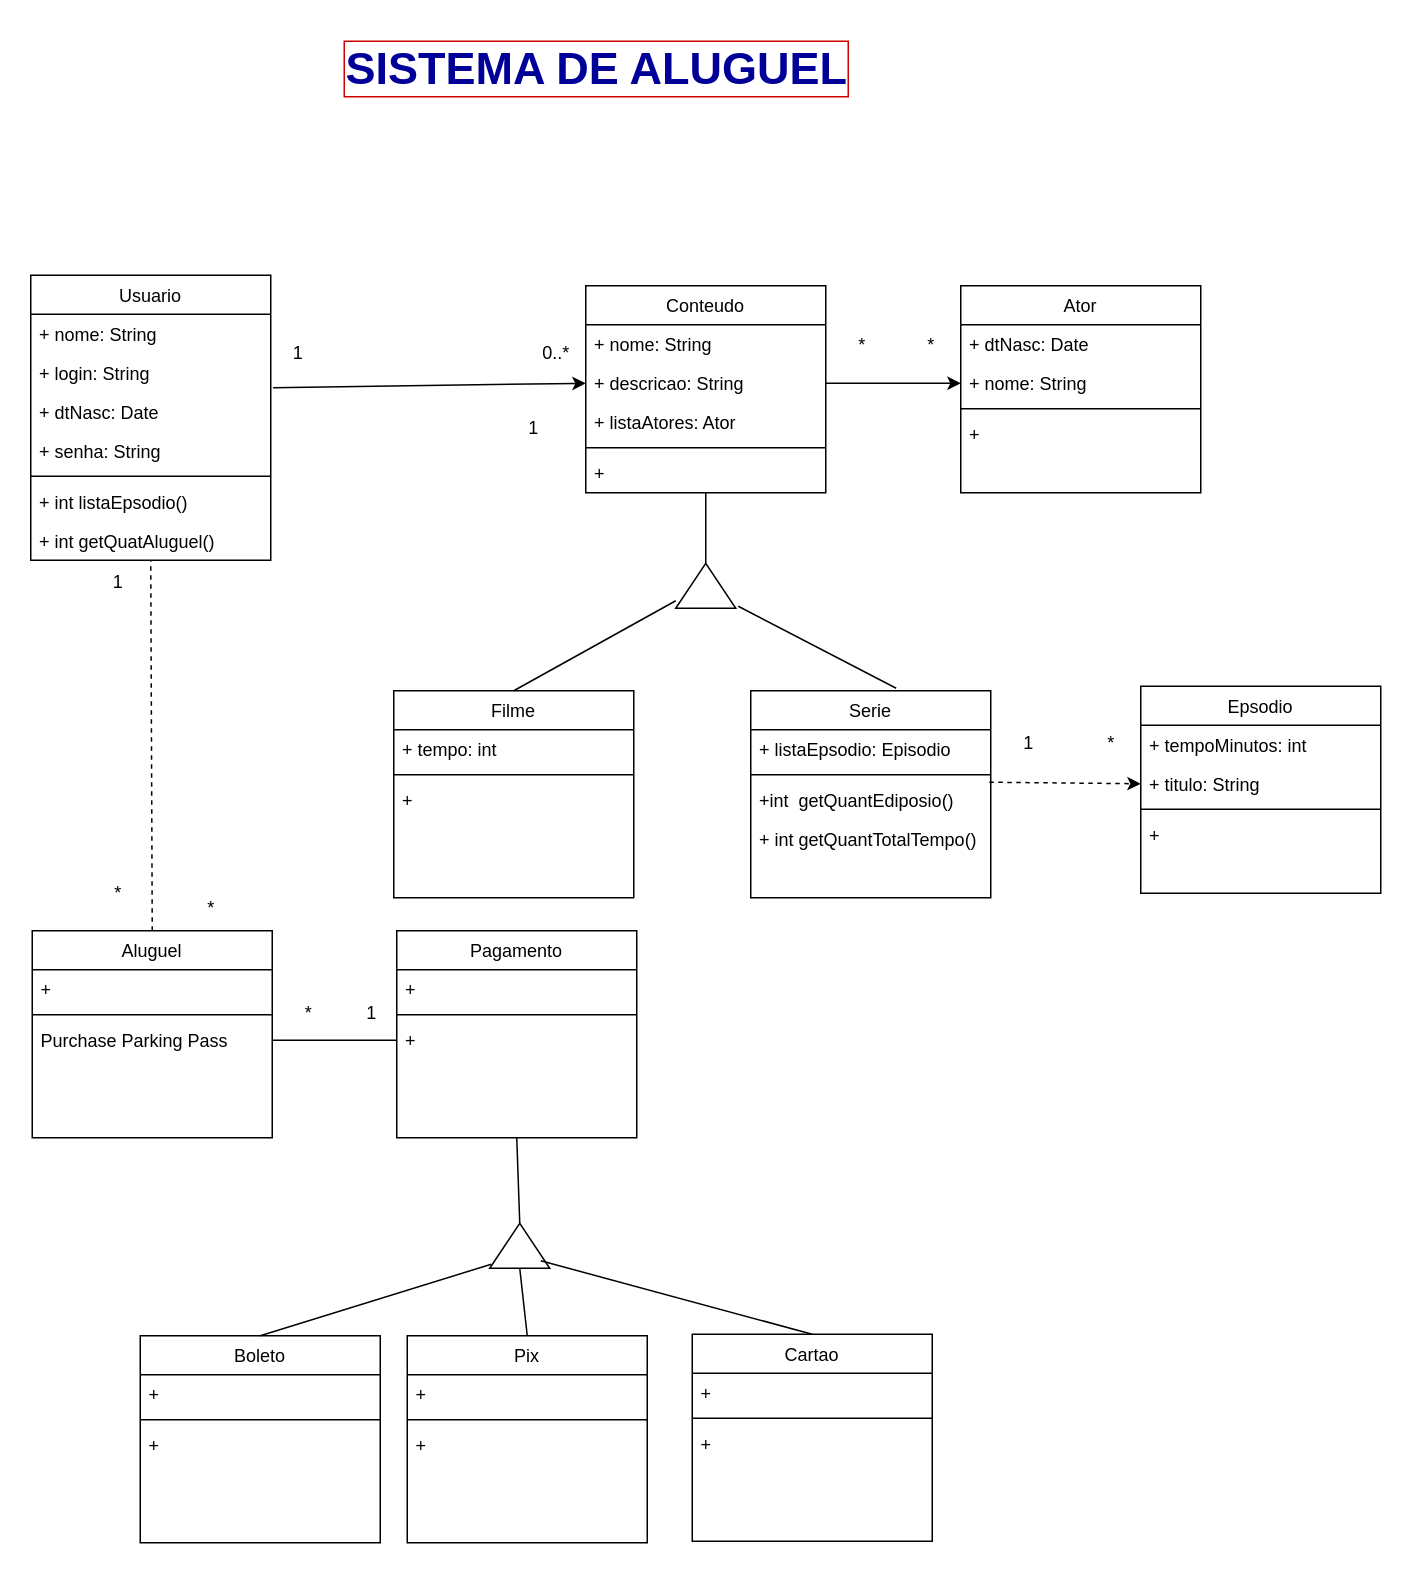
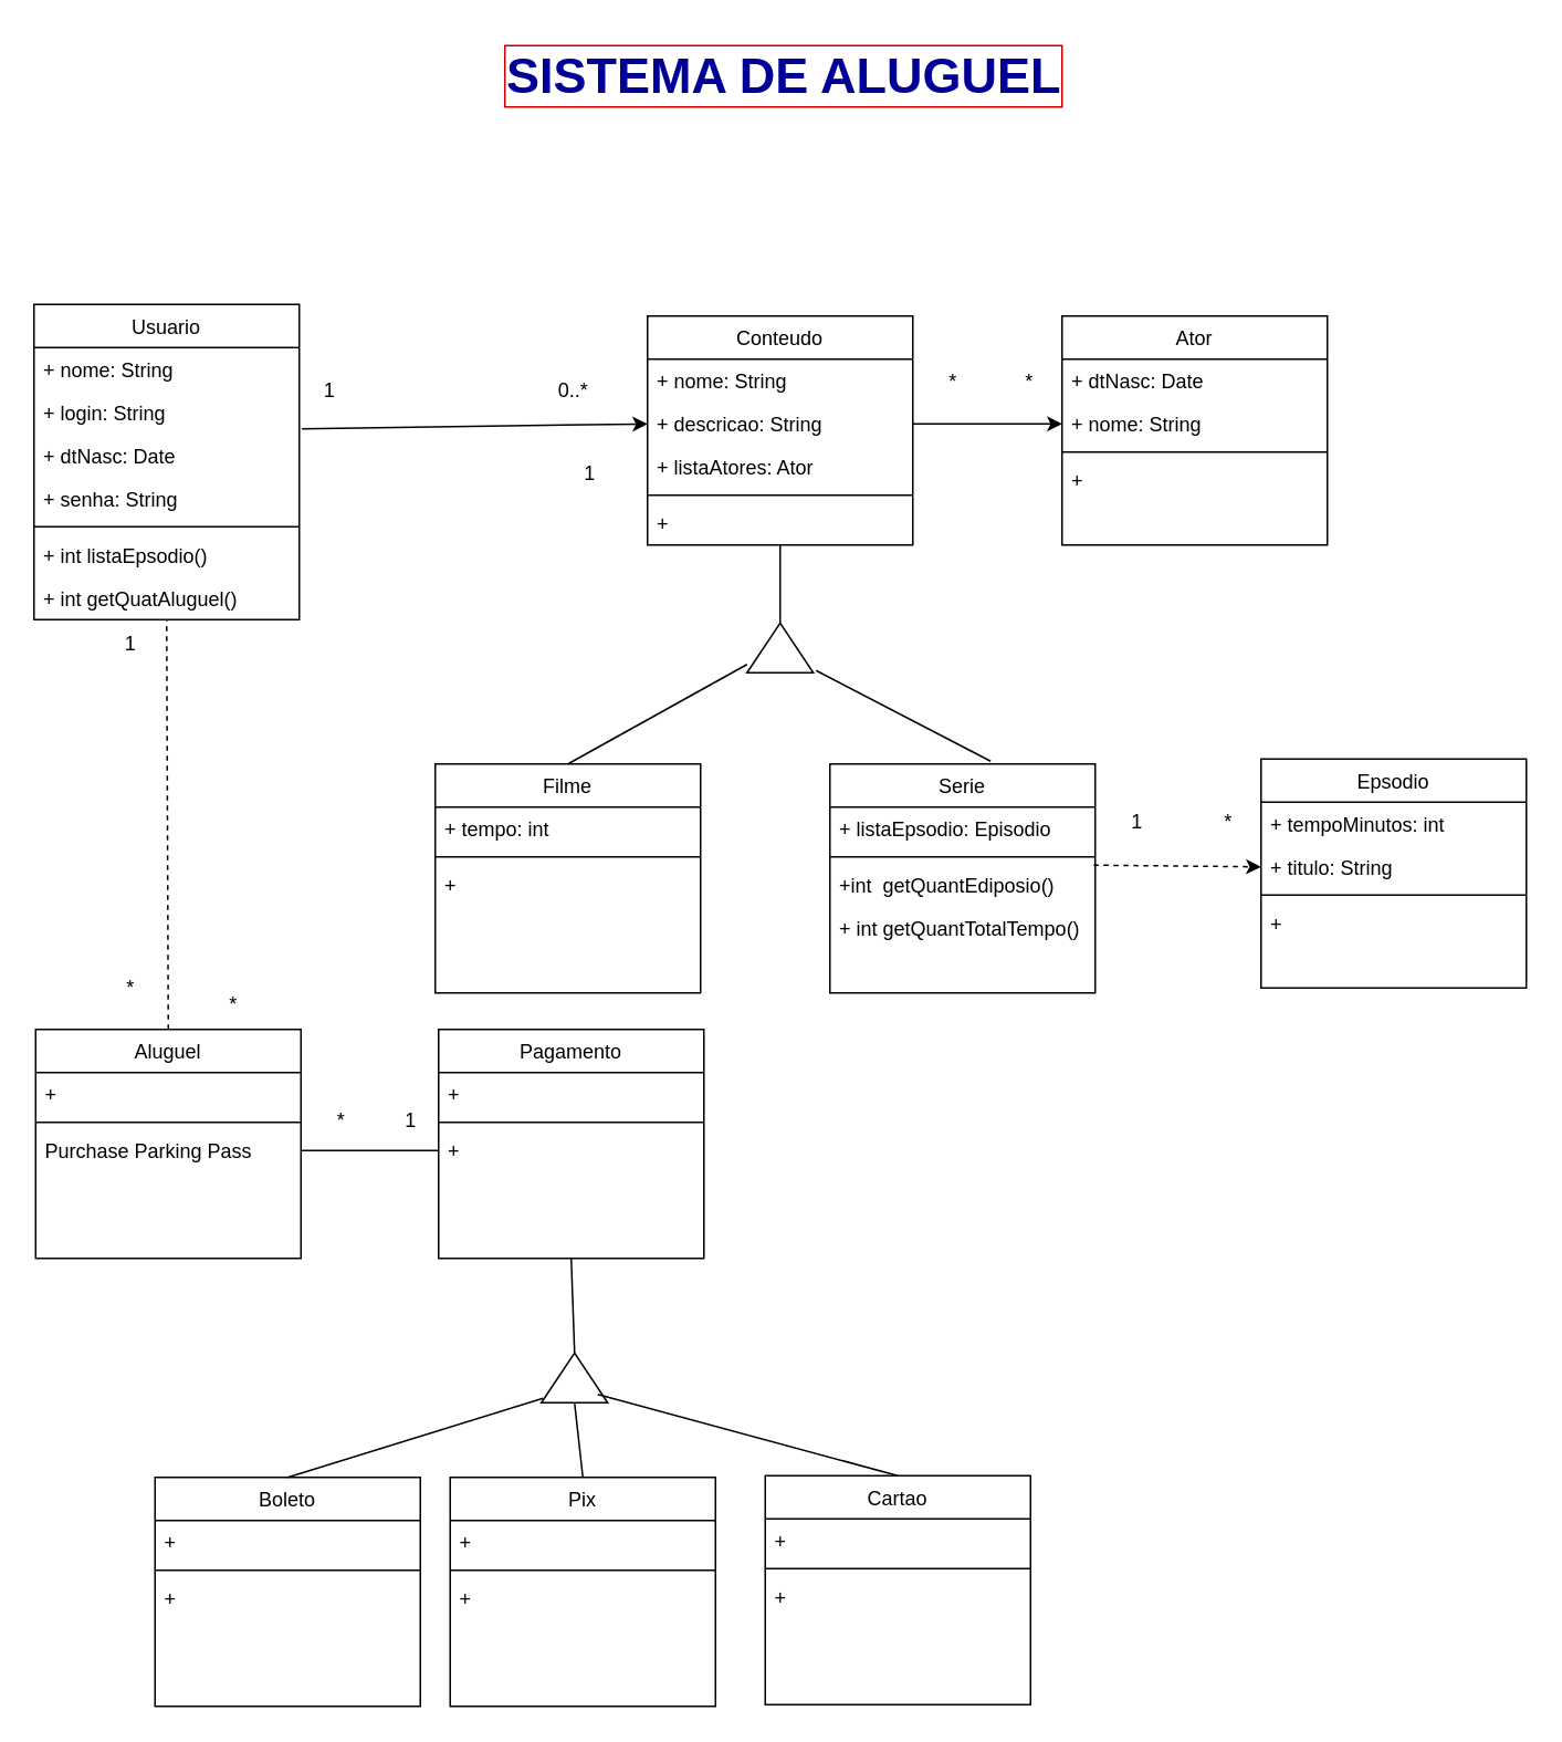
- <mxCell id="66" value="&lt;font color=&quot;#000099&quot; style=&quot;font-size: 30px;&quot;&gt;SISTEMA DE ALUGUEL&lt;/font&gt;" style="text;html=1;align=center;verticalAlign=middle;resizable=0;points=[];autosize=1;strokeColor=none;fillColor=none;fontStyle=1;labelBackgroundColor=#FFFFFF;labelBorderColor=#CC0000;" vertex="1" parent="1"><mxGeometry x="217" y="20" width="360" height="50" as="geometry" /></mxCell>
+ <mxCell id="66" value="&lt;font color=&quot;#000099&quot; style=&quot;font-size: 30px;&quot;&gt;SISTEMA DE ALUGUEL&lt;/font&gt;" style="text;html=1;align=center;verticalAlign=middle;resizable=0;points=[];autosize=1;strokeColor=none;fillColor=none;fontStyle=1;labelBackgroundColor=#FFFFFF;labelBorderColor=#CC0000;" vertex="1" parent="1"><mxGeometry x="292" y="20" width="360" height="50" as="geometry" /></mxCell>
- <mxCell id="36" value="0..*" style="text;html=1;align=center;verticalAlign=middle;resizable=0;points=[];autosize=1;strokeColor=none;fillColor=none;" vertex="1" parent="1"><mxGeometry x="350" y="220" width="40" height="30" as="geometry" /></mxCell>
+ <mxCell id="36" value="0..*" style="text;html=1;align=center;verticalAlign=middle;resizable=0;points=[];autosize=1;strokeColor=none;fillColor=none;" vertex="1" parent="1"><mxGeometry x="325" y="220" width="40" height="30" as="geometry" /></mxCell>
